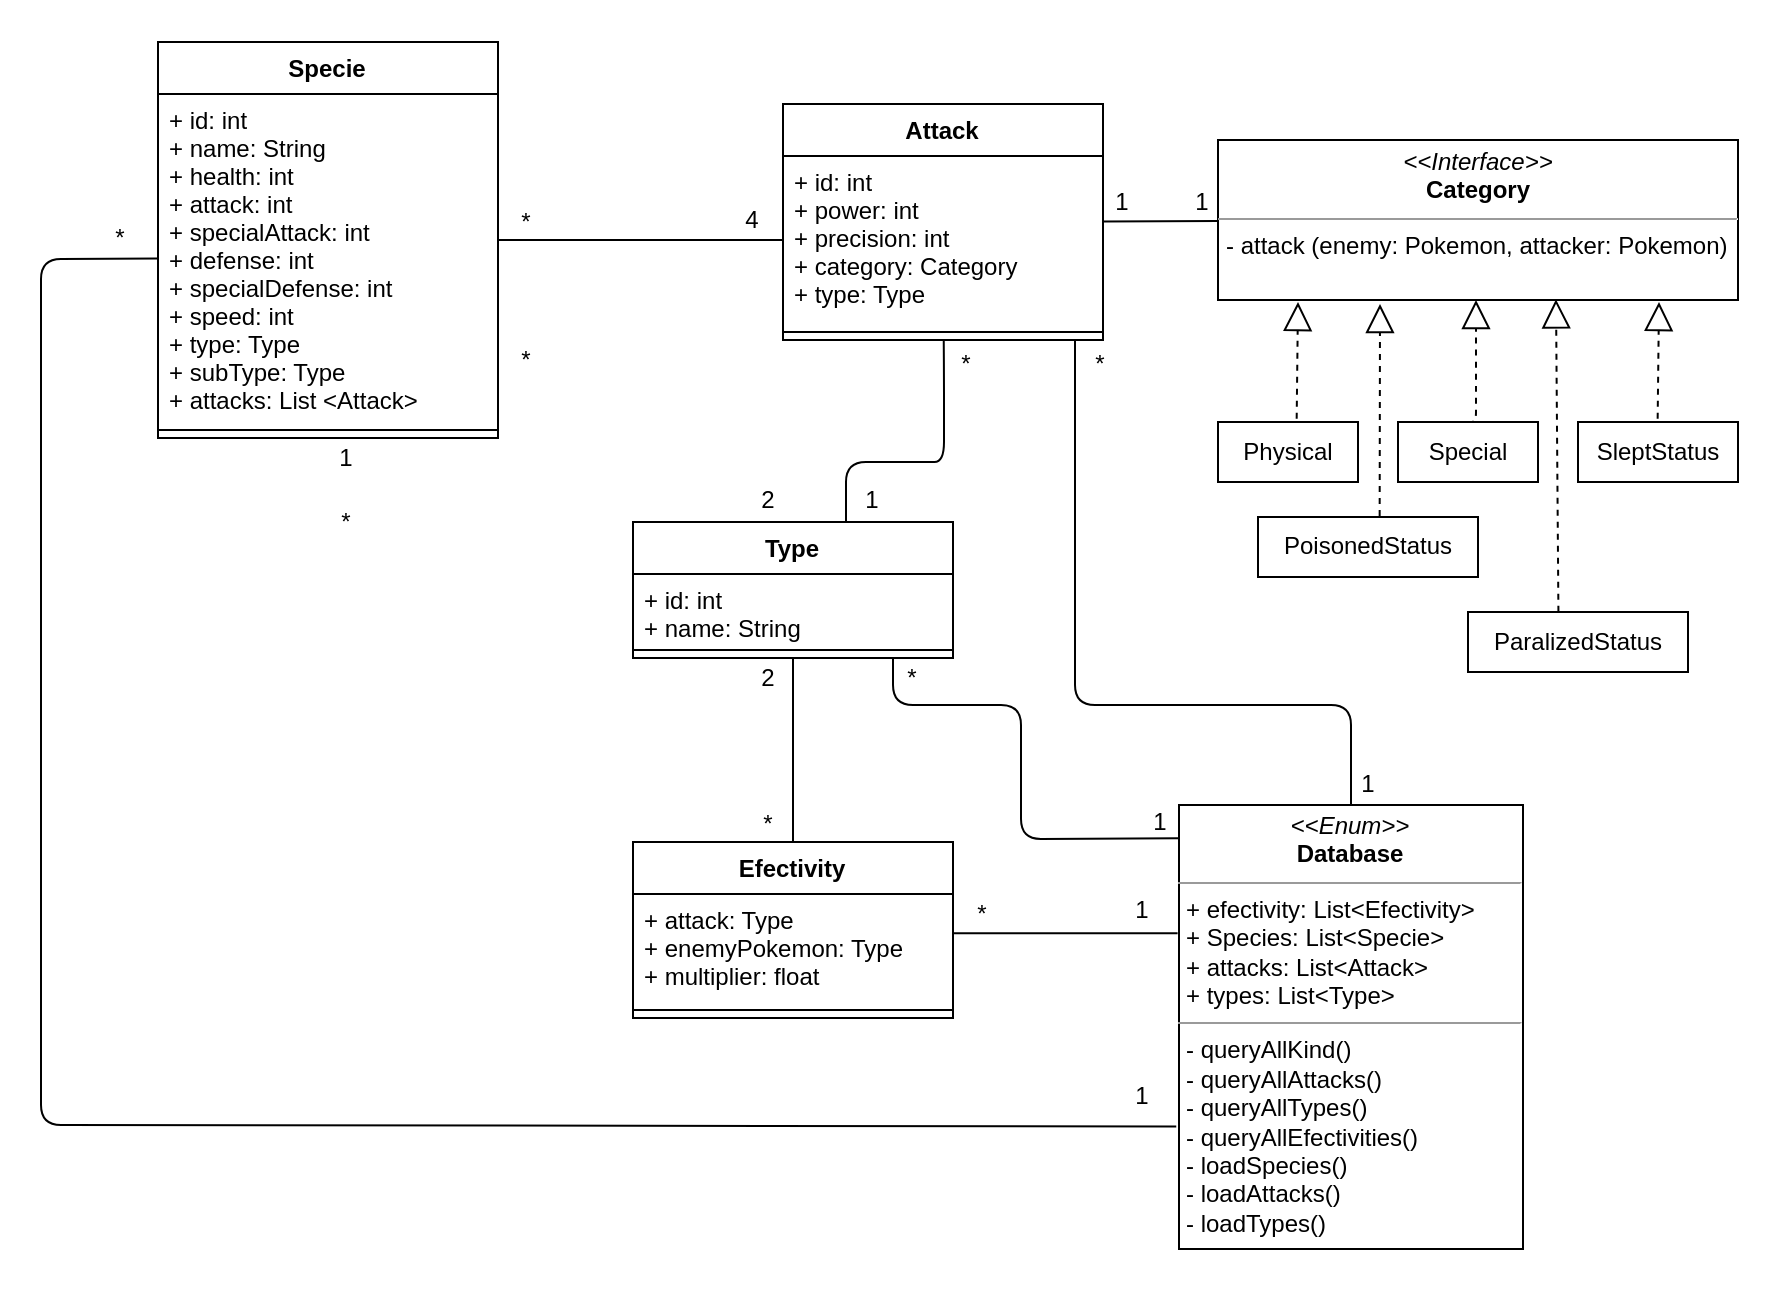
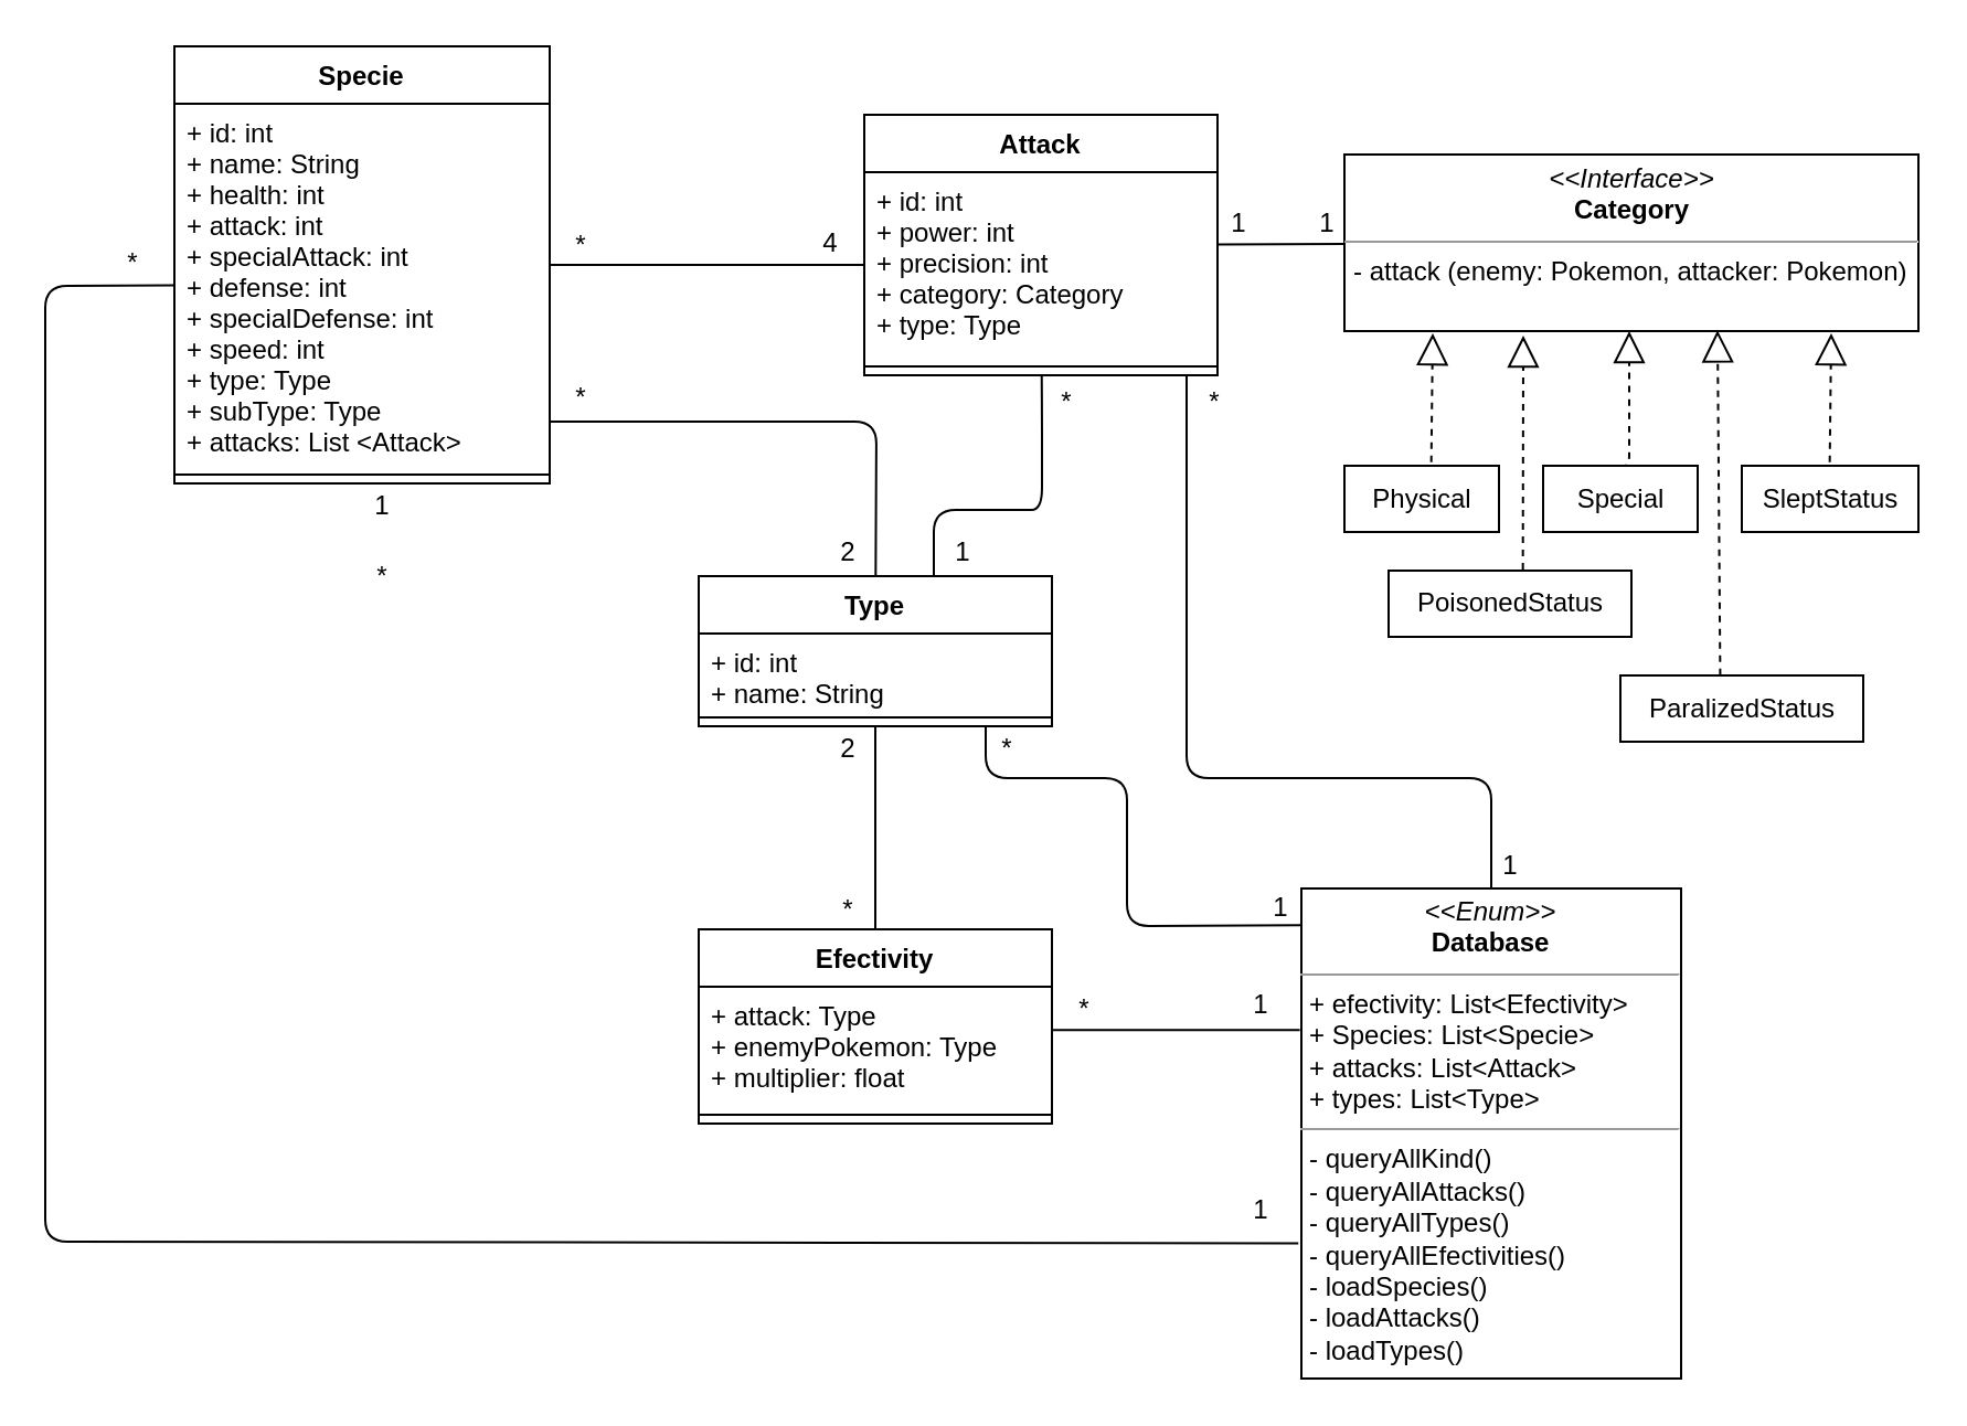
+ <mxCell id="26" value="" style="endArrow=none;html=1;" edge="1" parent="1" source="8" target="2"><mxGeometry width="50" height="50" relative="1" as="geometry"><mxPoint x="82.5" y="860.5" as="sourcePoint" /><mxPoint x="132.5" y="810.5" as="targetPoint" /><Array as="points"><mxPoint x="396.5" y="190.5" /><mxPoint x="322.5" y="190.5" /><mxPoint x="282.5" y="190.5" /><mxPoint x="248.5" y="190.5" /></Array></mxGeometry></mxCell>
